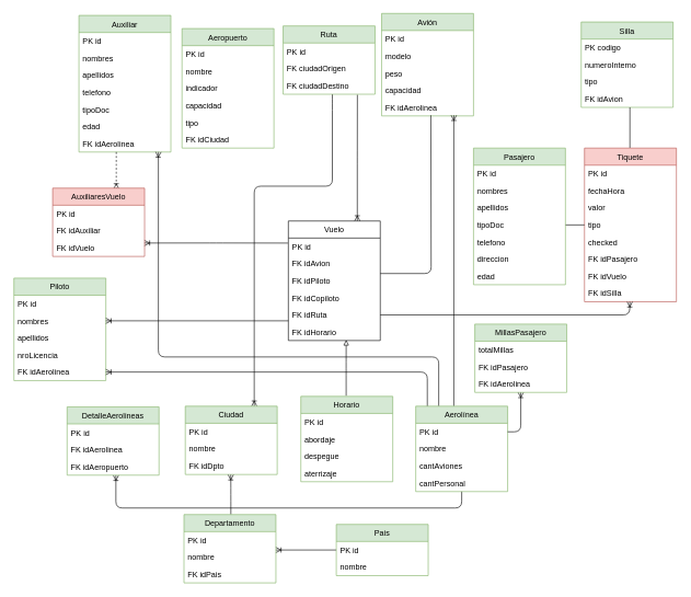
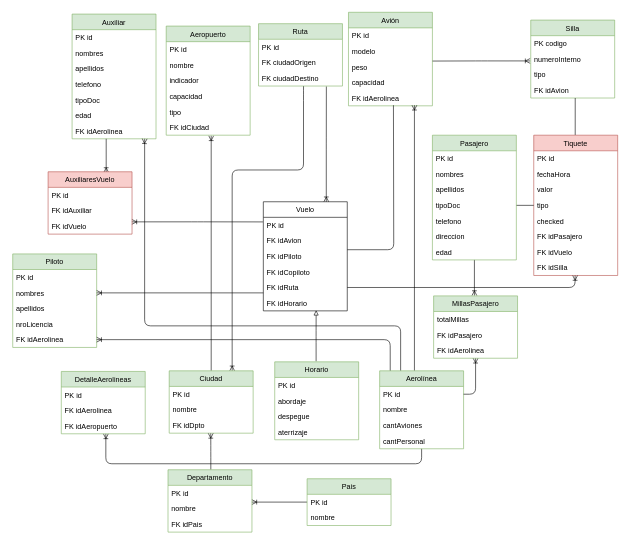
+ <mxCell id="96" style="edgeStyle=orthogonalEdgeStyle;rounded=1;orthogonalLoop=1;jettySize=auto;html=1;startArrow=ERoneToMany;startFill=0;endArrow=none;endFill=0;entryX=1.002;entryY=0.128;entryDx=0;entryDy=0;entryPerimeter=0;exitX=-0.007;exitY=0.62;exitDx=0;exitDy=0;exitPerimeter=0;" parent="1" source="14" target="7" edge="1"><mxGeometry relative="1" as="geometry"><mxPoint x="730" y="101" as="targetPoint" /></mxGeometry></mxCell>
+ <mxCell id="3" style="edgeStyle=orthogonalEdgeStyle;rounded=1;orthogonalLoop=1;jettySize=auto;html=1;entryX=0.536;entryY=1.038;entryDx=0;entryDy=0;entryPerimeter=0;startArrow=none;startFill=0;endArrow=ERoneToMany;endFill=0;" parent="1" source="62" target="107" edge="1"><mxGeometry relative="1" as="geometry" /></mxCell>
- <mxCell id="74" style="edgeStyle=orthogonalEdgeStyle;rounded=1;orthogonalLoop=1;jettySize=auto;html=1;entryX=0.692;entryY=0.012;entryDx=0;entryDy=0;entryPerimeter=0;startArrow=none;startFill=0;endArrow=ERoneToMany;endFill=0;dashed=1;" parent="1" source="25" target="75" edge="1"><mxGeometry relative="1" as="geometry"><Array as="points"><mxPoint x="176" y="258" /></Array></mxGeometry></mxCell>
+ <mxCell id="74" style="edgeStyle=orthogonalEdgeStyle;rounded=1;orthogonalLoop=1;jettySize=auto;html=1;entryX=0.692;entryY=0.012;entryDx=0;entryDy=0;entryPerimeter=0;startArrow=none;startFill=0;endArrow=ERoneToMany;endFill=0;" parent="1" source="25" target="75" edge="1"><mxGeometry relative="1" as="geometry"><Array as="points"><mxPoint x="176" y="258" /></Array></mxGeometry></mxCell>
+ <mxCell id="82" style="edgeStyle=orthogonalEdgeStyle;rounded=1;orthogonalLoop=1;jettySize=auto;html=1;startArrow=none;startFill=0;endArrow=ERoneToMany;endFill=0;entryX=0.486;entryY=-0.005;entryDx=0;entryDy=0;entryPerimeter=0;" parent="1" source="83" target="92" edge="1"><mxGeometry relative="1" as="geometry"><mxPoint x="790" y="483" as="targetPoint" /></mxGeometry></mxCell>
